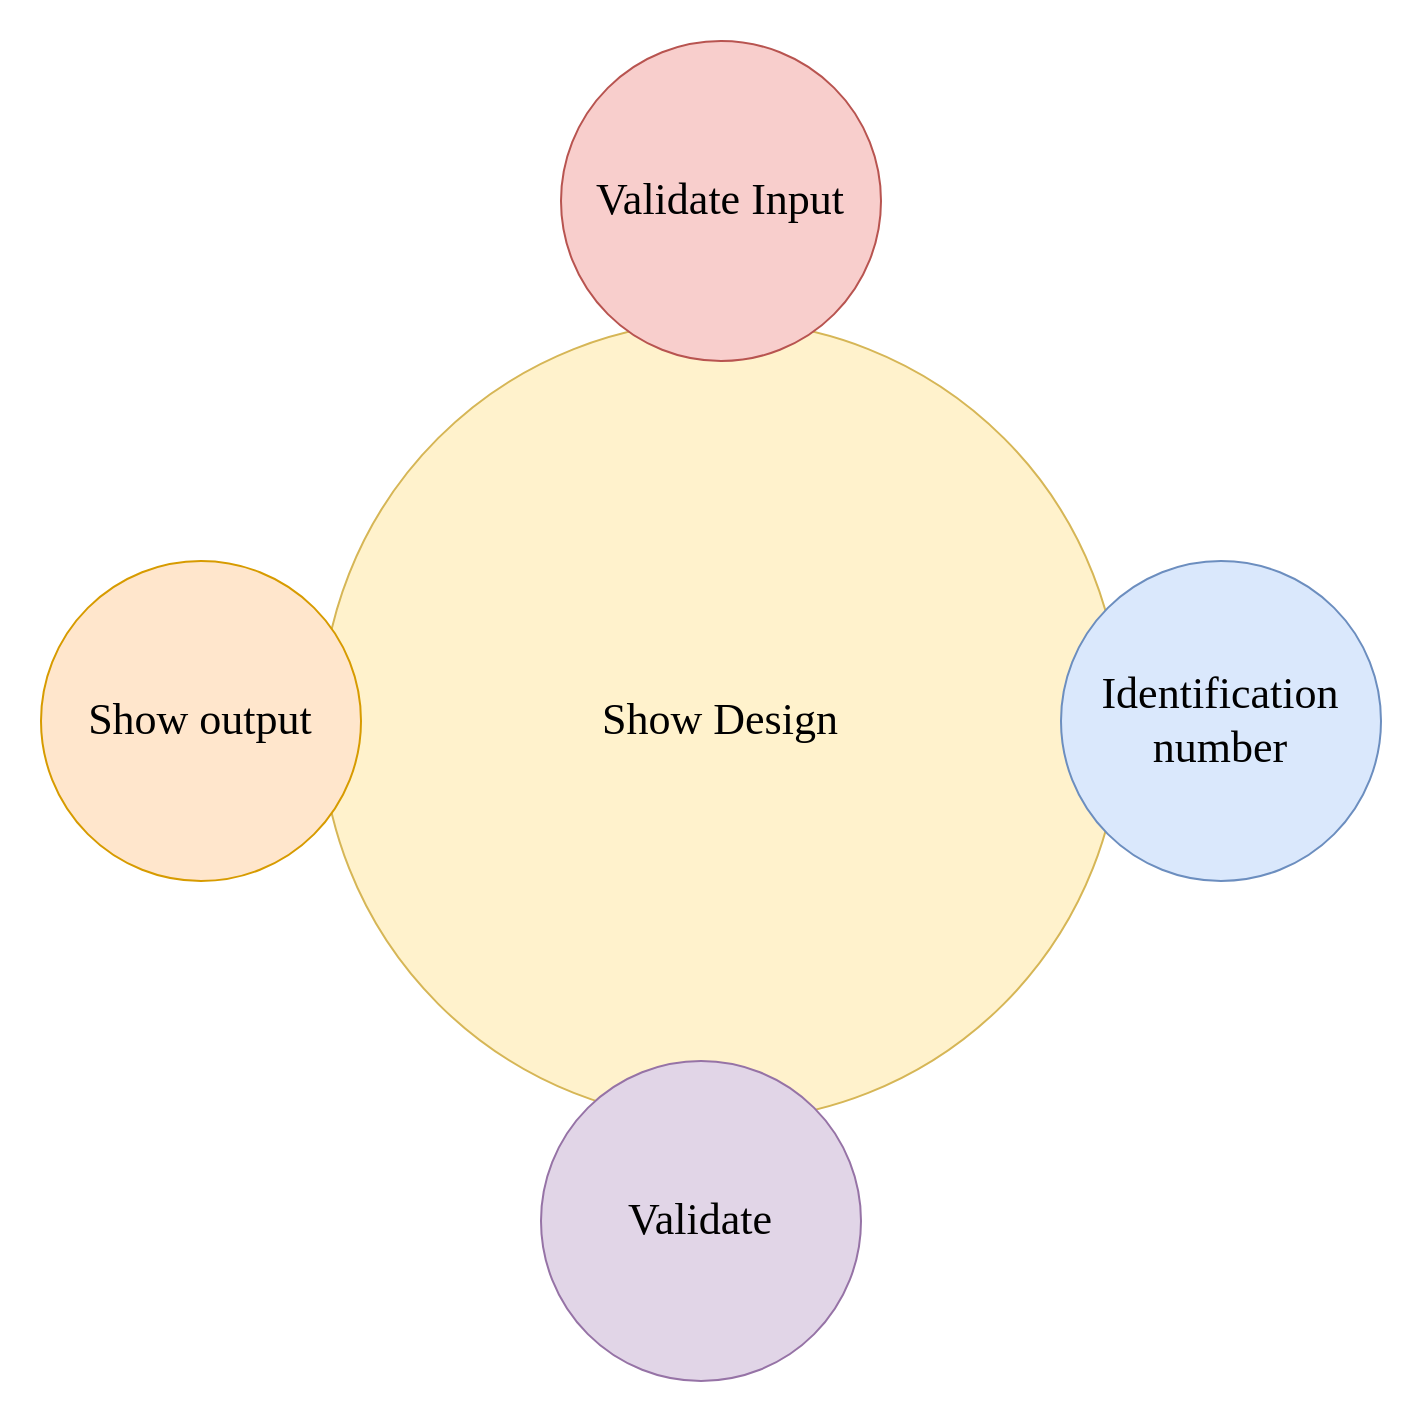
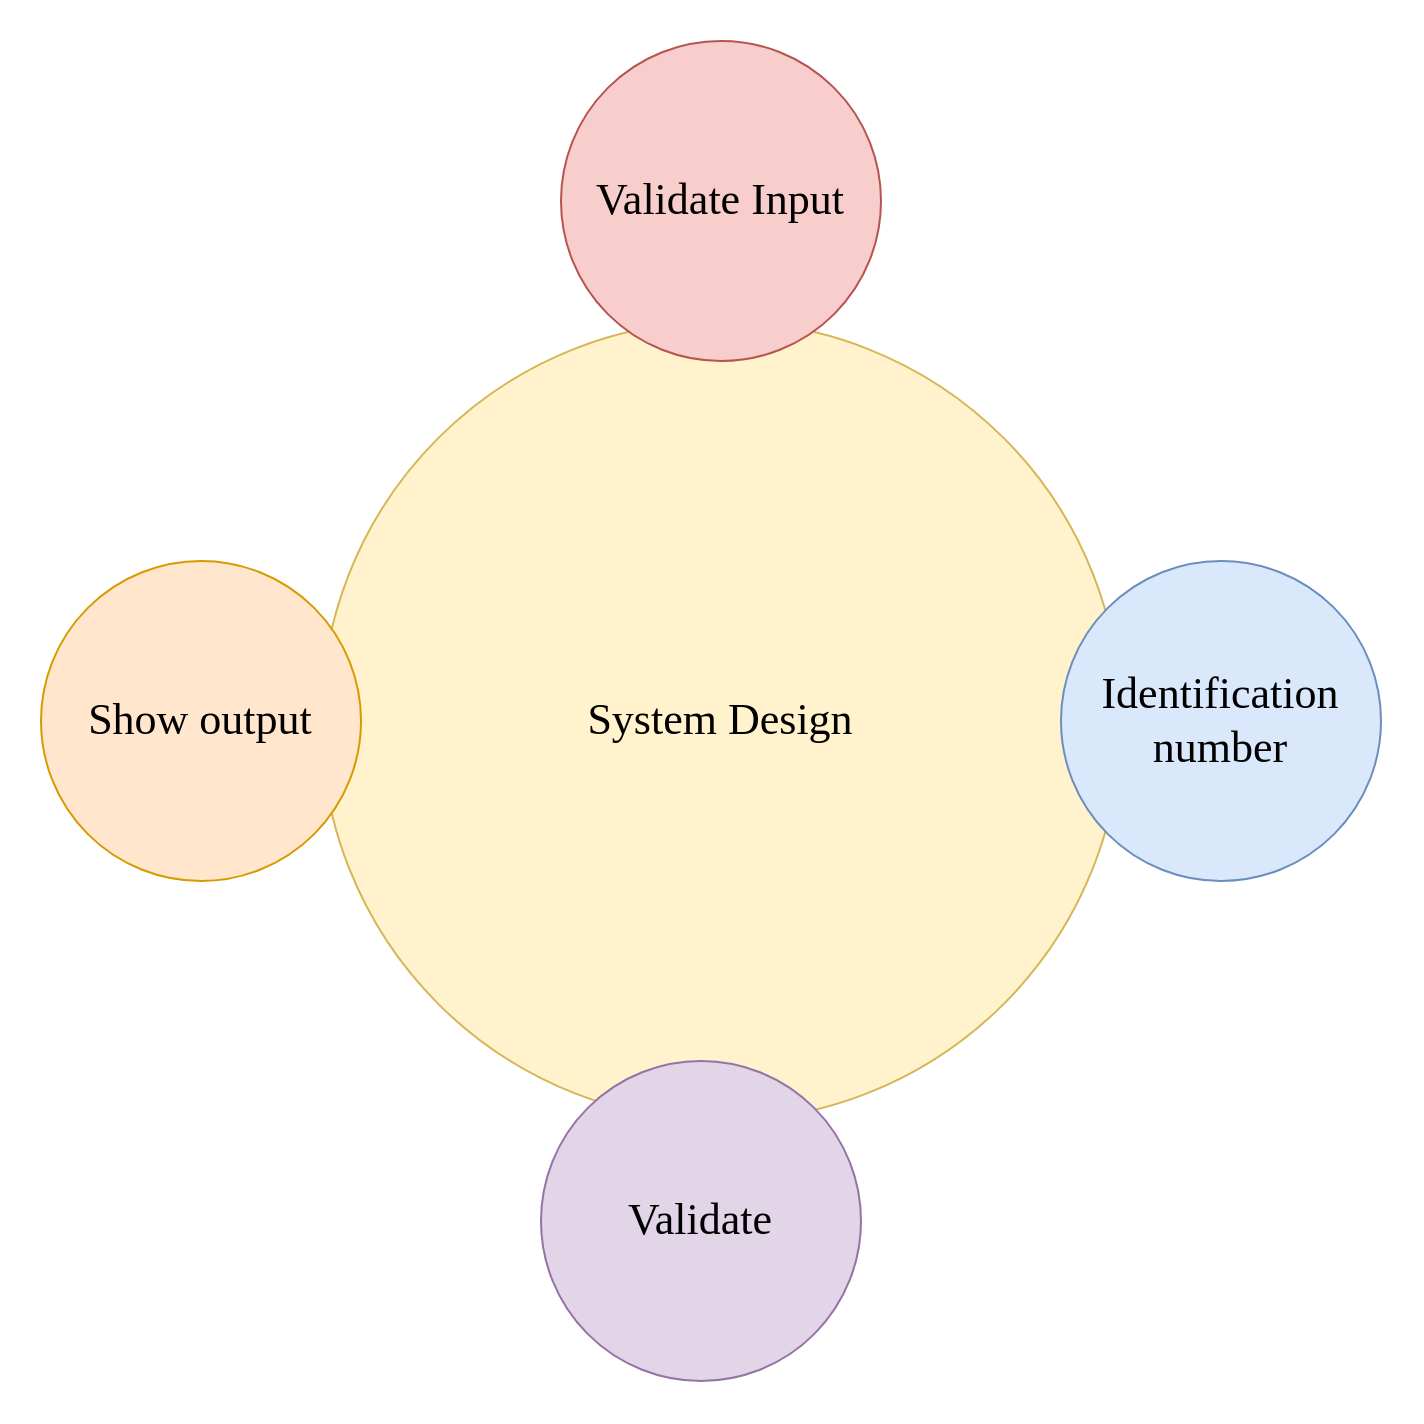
- <mxCell id="2" value="Show Design" style="ellipse;whiteSpace=wrap;html=1;rounded=0;shadow=0;dashed=0;comic=0;fontFamily=Verdana;fontSize=22;fillColor=#fff2cc;strokeColor=#d6b656;" parent="1" vertex="1"><mxGeometry x="160" y="160" width="400" height="400" as="geometry" /></mxCell>
+ <mxCell id="2" value="System Design" style="ellipse;whiteSpace=wrap;html=1;rounded=0;shadow=0;dashed=0;comic=0;fontFamily=Verdana;fontSize=22;fillColor=#fff2cc;strokeColor=#d6b656;" parent="1" vertex="1"><mxGeometry x="160" y="160" width="400" height="400" as="geometry" /></mxCell>
